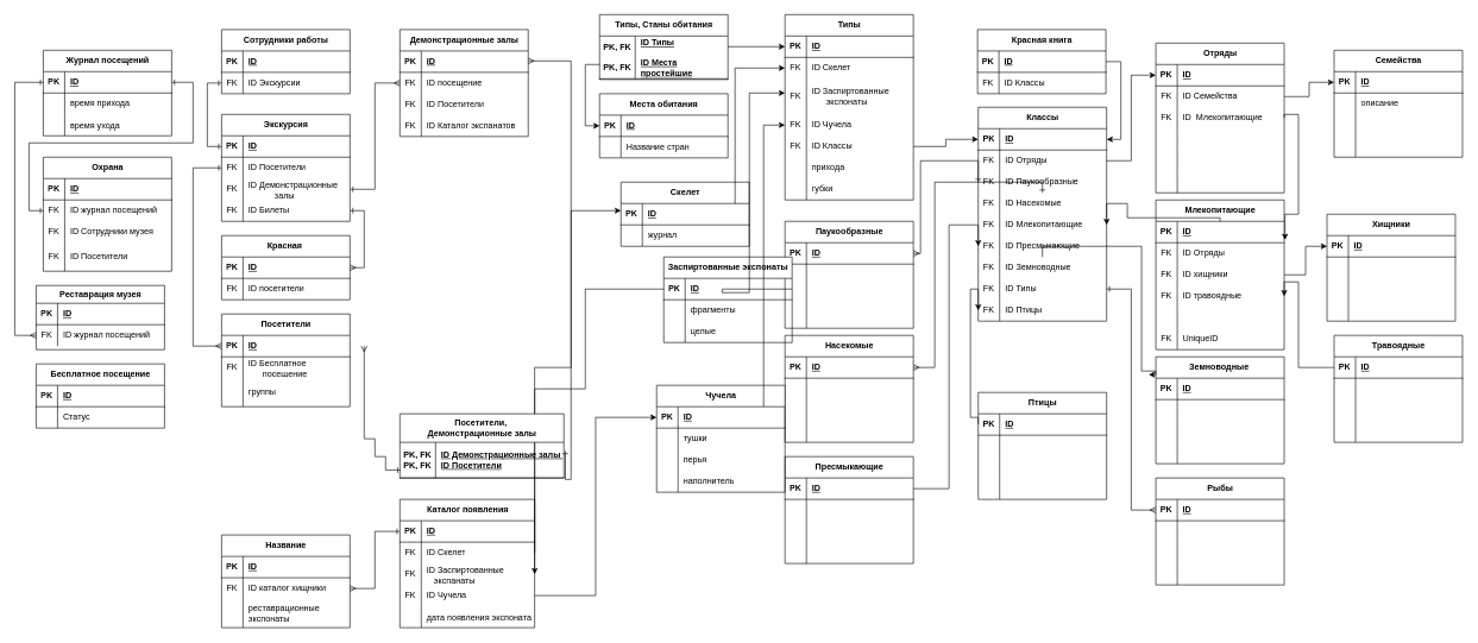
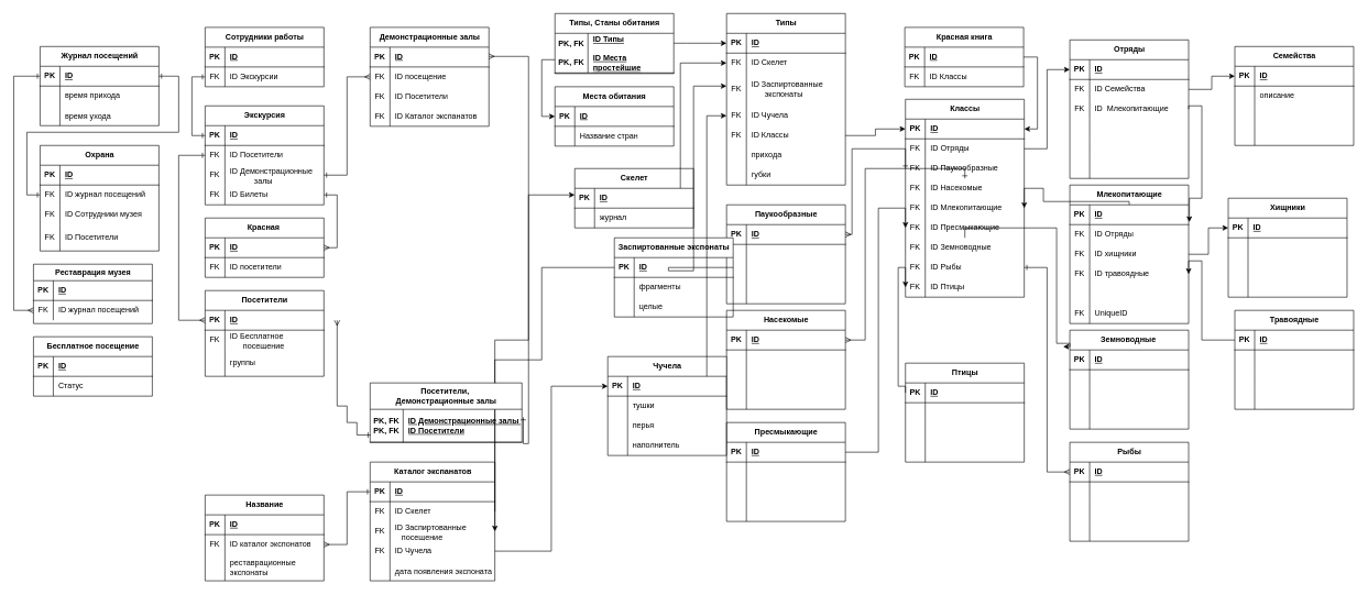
- <mxCell id="288" value="ID Типы" style="shape=partialRectangle;connectable=0;fillColor=none;top=0;left=0;bottom=0;right=0;align=left;spacingLeft=6;fontStyle=0;overflow=hidden;whiteSpace=wrap;html=1;" vertex="1" parent="286"><mxGeometry x="30" width="150" height="30" as="geometry"><mxRectangle width="150" height="30" as="alternateBounds" /></mxGeometry></mxCell>
+ <mxCell id="288" value="ID Рыбы" style="shape=partialRectangle;connectable=0;fillColor=none;top=0;left=0;bottom=0;right=0;align=left;spacingLeft=6;fontStyle=0;overflow=hidden;whiteSpace=wrap;html=1;" vertex="1" parent="286"><mxGeometry x="30" width="150" height="30" as="geometry"><mxRectangle width="150" height="30" as="alternateBounds" /></mxGeometry></mxCell>
- <mxCell id="219" value="Каталог появления" style="shape=table;startSize=30;container=1;collapsible=1;childLayout=tableLayout;fixedRows=1;rowLines=0;fontStyle=1;align=center;resizeLast=1;html=1;" vertex="1" parent="1"><mxGeometry x="560" y="700" width="189" height="180" as="geometry" /></mxCell>
+ <mxCell id="219" value="Каталог экспанатов" style="shape=table;startSize=30;container=1;collapsible=1;childLayout=tableLayout;fixedRows=1;rowLines=0;fontStyle=1;align=center;resizeLast=1;html=1;" vertex="1" parent="1"><mxGeometry x="560" y="700" width="189" height="180" as="geometry" /></mxCell>
- <mxCell id="228" value="ID Заспиртованные&amp;nbsp;&lt;br&gt;&amp;nbsp; &amp;nbsp;экспанаты" style="shape=partialRectangle;connectable=0;fillColor=none;top=0;left=0;bottom=0;right=0;align=left;spacingLeft=6;fontStyle=0;overflow=hidden;whiteSpace=wrap;html=1;" vertex="1" parent="226"><mxGeometry x="30" width="159" height="30" as="geometry"><mxRectangle width="159" height="30" as="alternateBounds" /></mxGeometry></mxCell>
+ <mxCell id="228" value="ID Заспиртованные&amp;nbsp;&lt;br&gt;&amp;nbsp; &amp;nbsp;посещение" style="shape=partialRectangle;connectable=0;fillColor=none;top=0;left=0;bottom=0;right=0;align=left;spacingLeft=6;fontStyle=0;overflow=hidden;whiteSpace=wrap;html=1;" vertex="1" parent="226"><mxGeometry x="30" width="159" height="30" as="geometry"><mxRectangle width="159" height="30" as="alternateBounds" /></mxGeometry></mxCell>
- <mxCell id="366" value="ID каталог хищники" style="shape=partialRectangle;connectable=0;fillColor=none;top=0;left=0;bottom=0;right=0;align=left;spacingLeft=6;fontStyle=0;overflow=hidden;whiteSpace=wrap;html=1;" vertex="1" parent="364"><mxGeometry x="30" width="150" height="30" as="geometry"><mxRectangle width="150" height="30" as="alternateBounds" /></mxGeometry></mxCell>
+ <mxCell id="366" value="ID каталог экспонатов" style="shape=partialRectangle;connectable=0;fillColor=none;top=0;left=0;bottom=0;right=0;align=left;spacingLeft=6;fontStyle=0;overflow=hidden;whiteSpace=wrap;html=1;" vertex="1" parent="364"><mxGeometry x="30" width="150" height="30" as="geometry"><mxRectangle width="150" height="30" as="alternateBounds" /></mxGeometry></mxCell>
